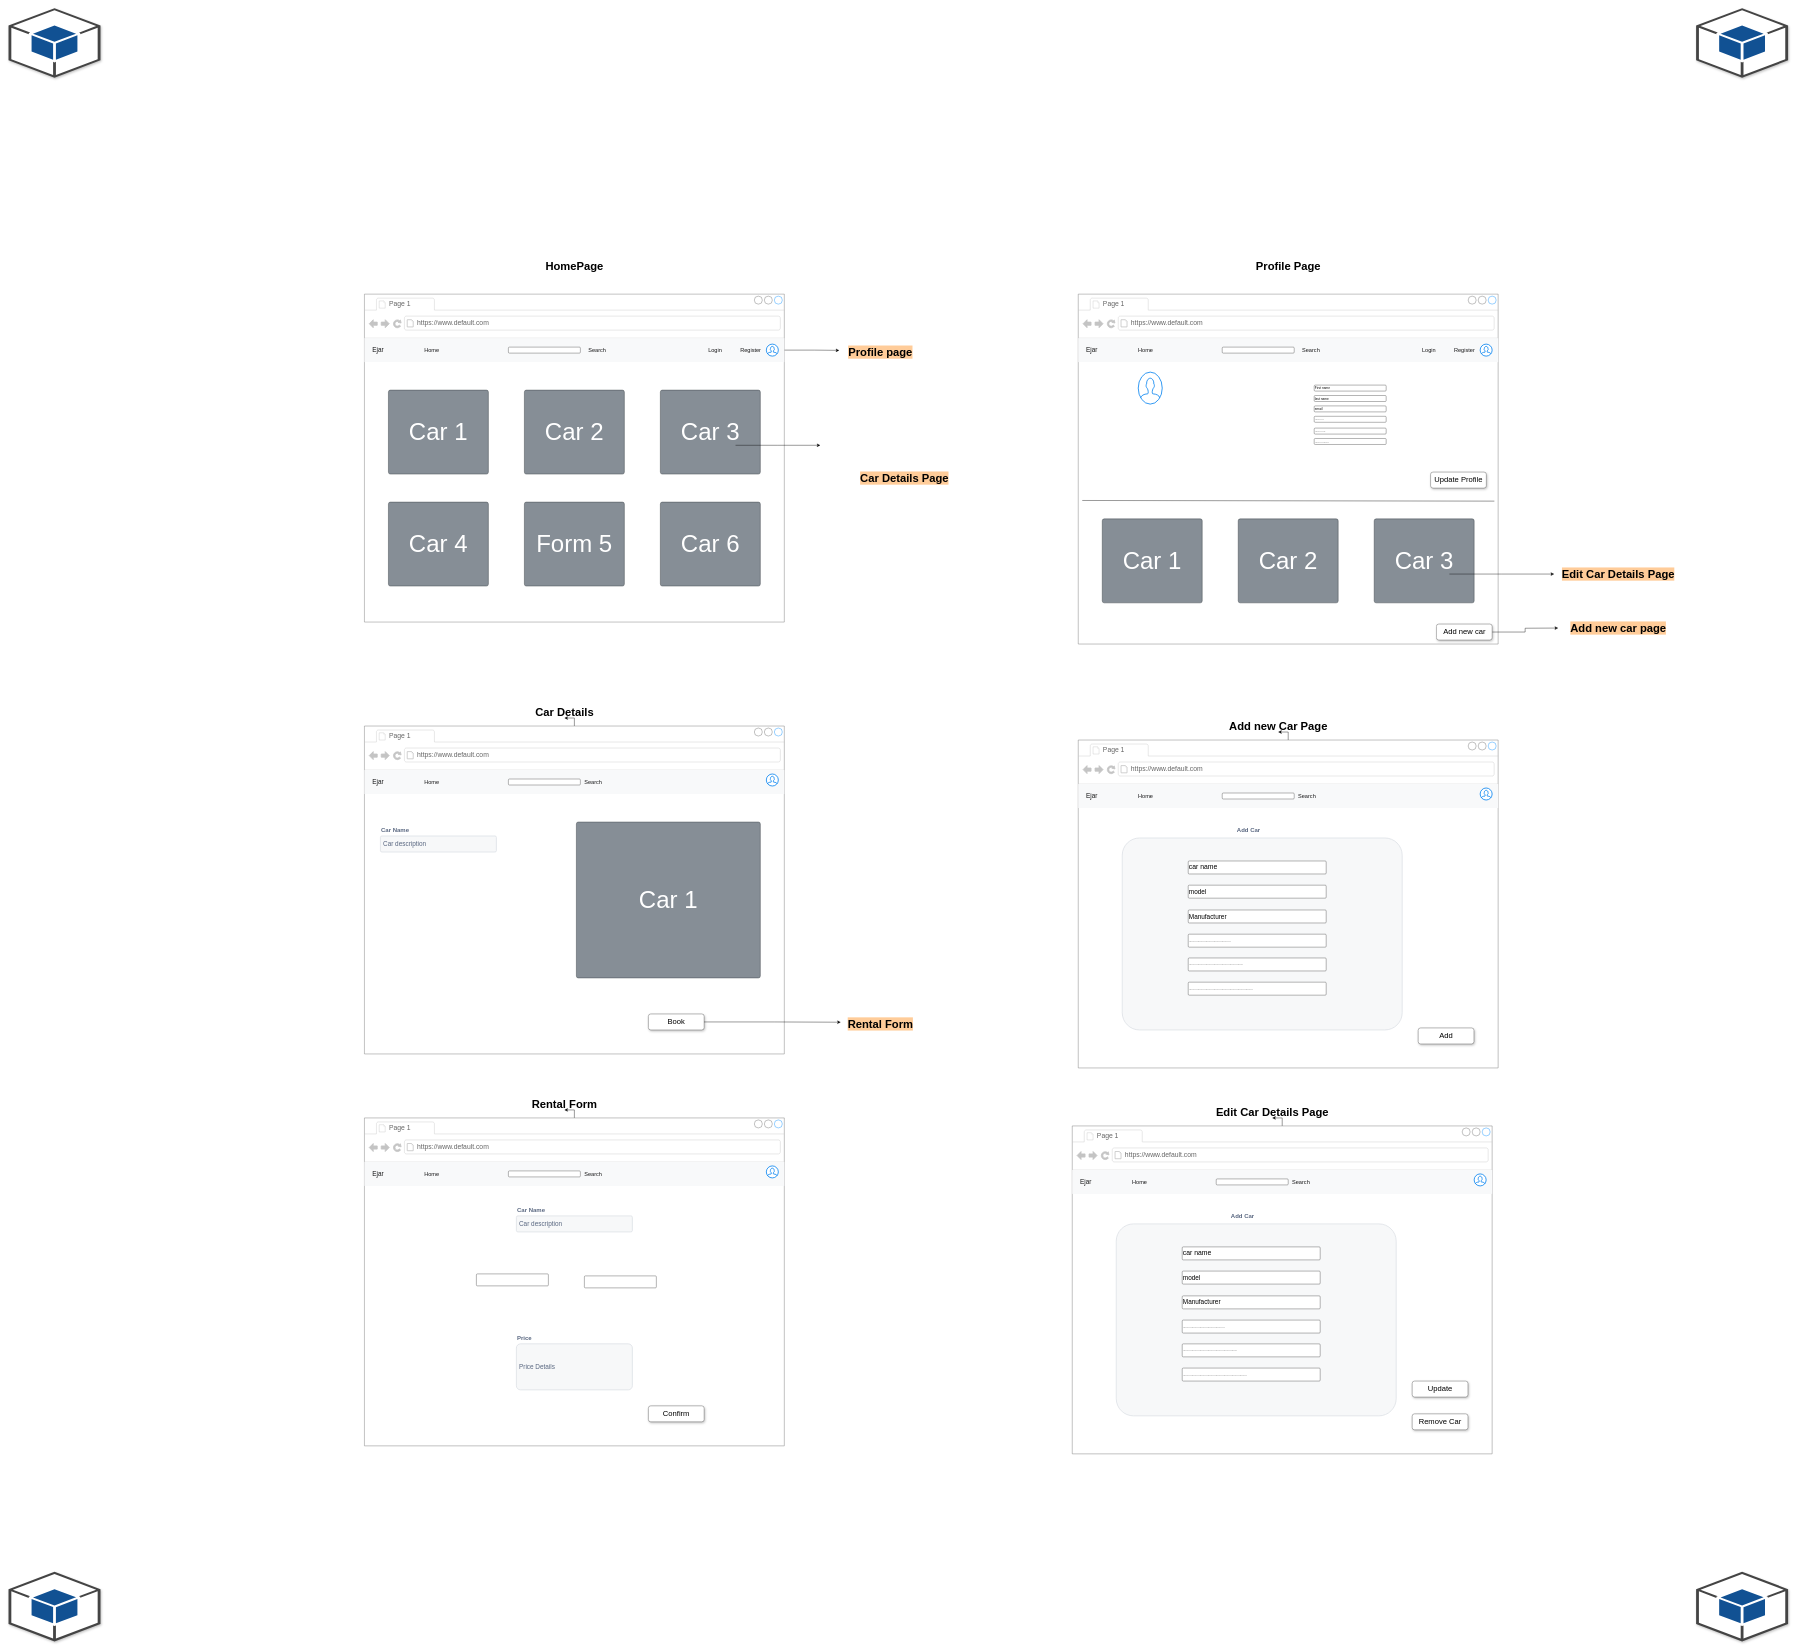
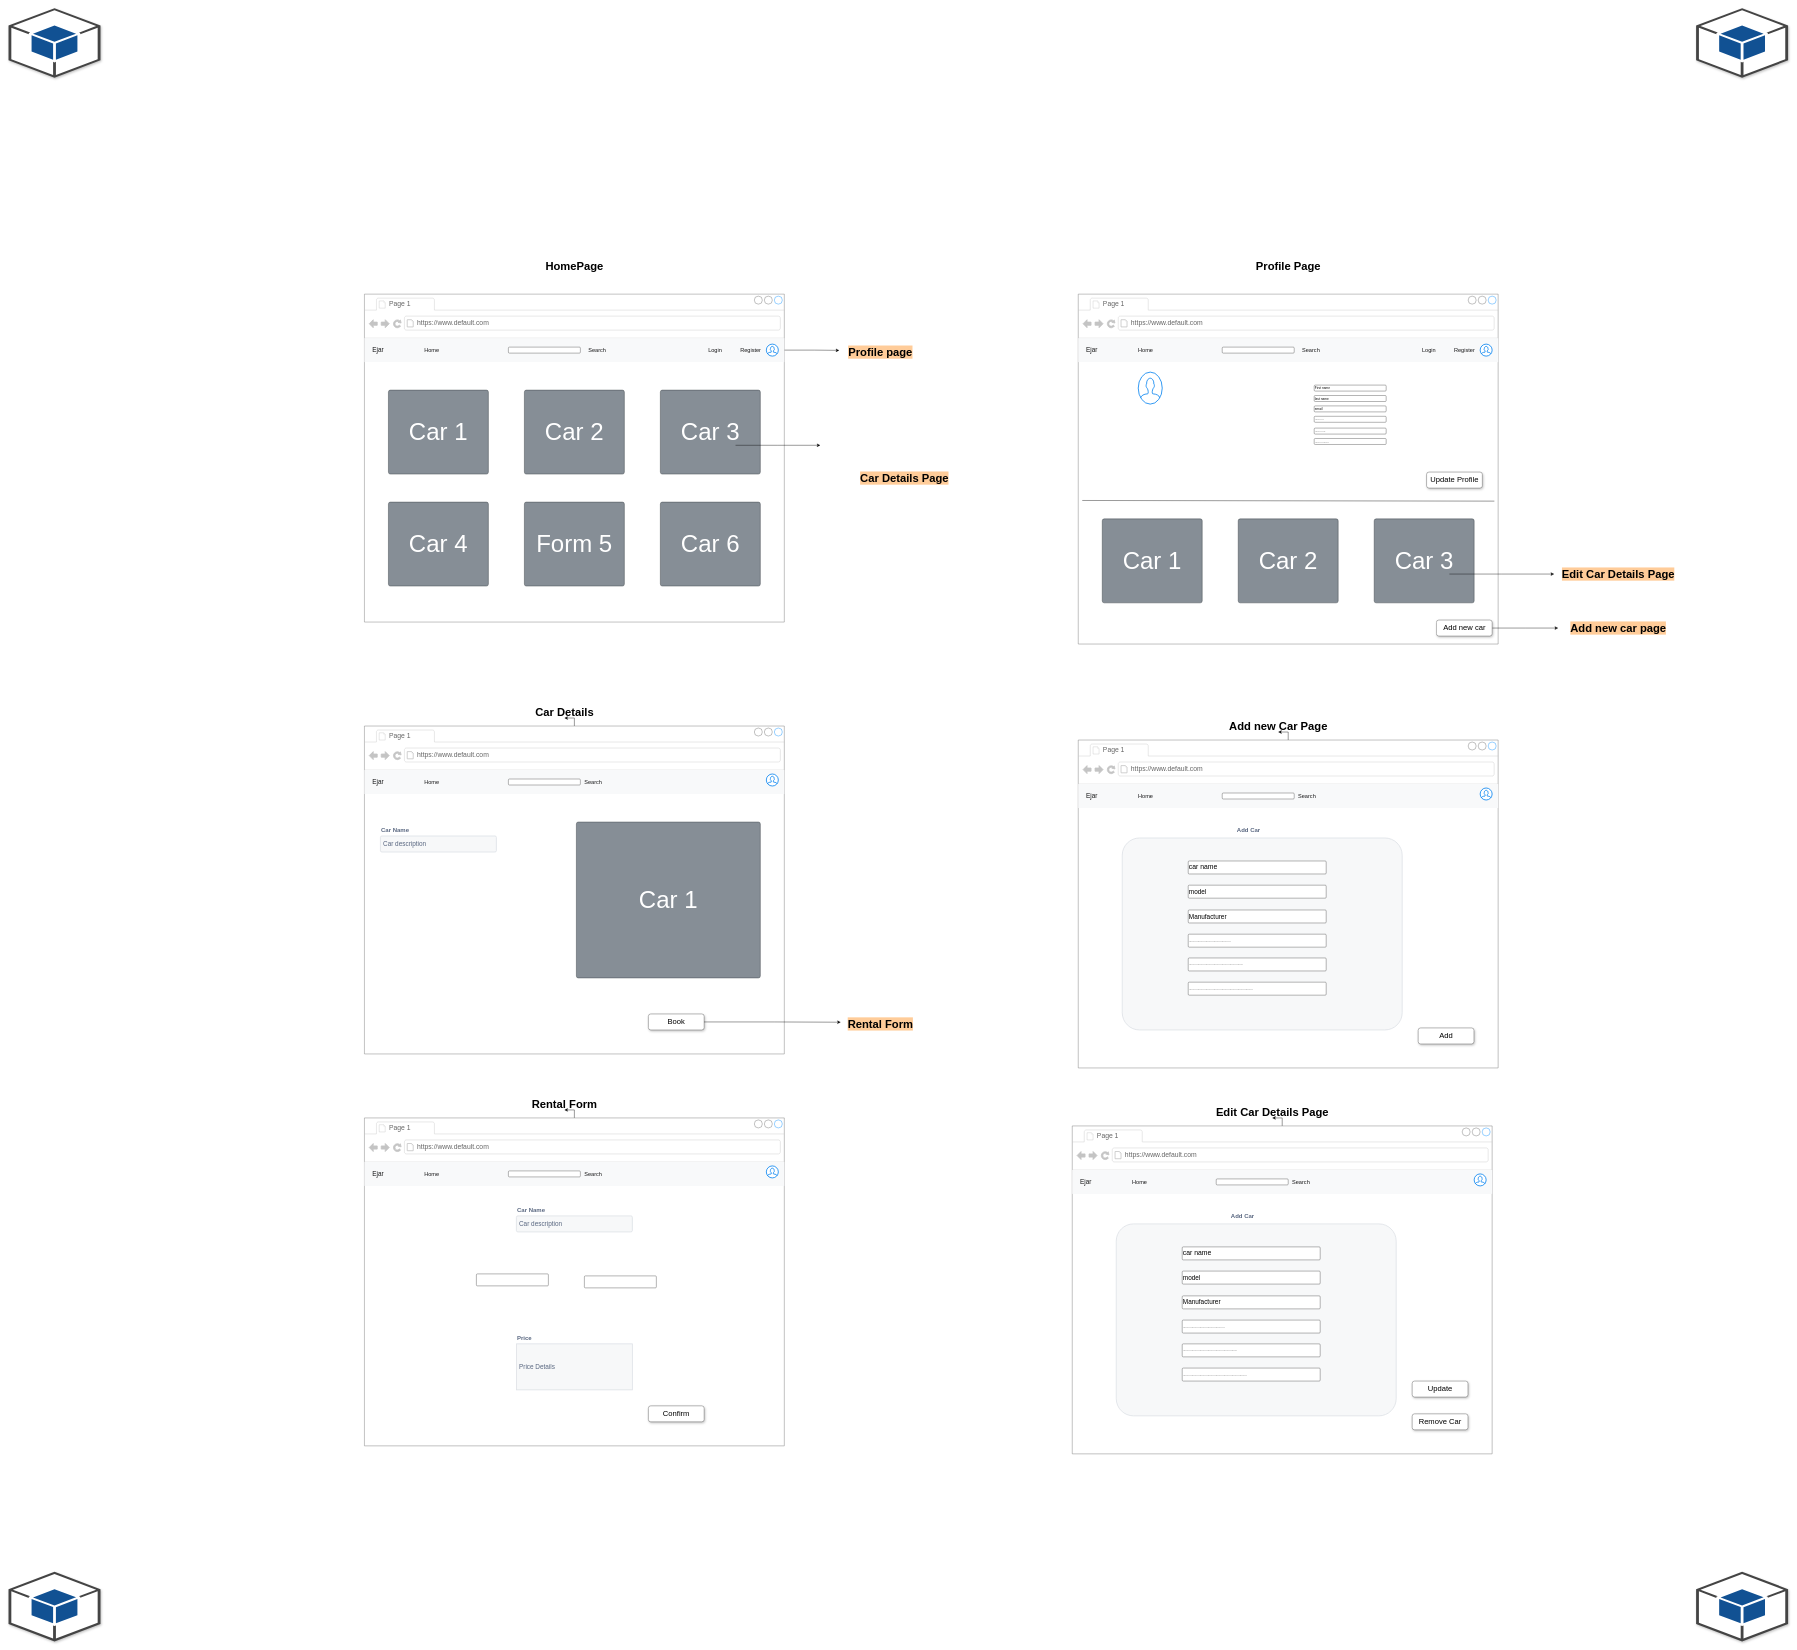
- <mxCell id="83" value="&lt;font style=&quot;font-size: 19px&quot;&gt;Update Profile&lt;/font&gt;" style="rounded=1;html=1;shadow=1;dashed=0;whiteSpace=wrap;fontSize=10;align=center;strokeColor=#4D4D4D;labelBackgroundColor=#ffffff;" vertex="1" parent="1"><mxGeometry x="3576" y="1180" width="139.5" height="40" as="geometry" /></mxCell>
+ <mxCell id="83" value="&lt;font style=&quot;font-size: 19px&quot;&gt;Update Profile&lt;/font&gt;" style="rounded=1;html=1;shadow=1;dashed=0;whiteSpace=wrap;fontSize=10;align=center;strokeColor=#4D4D4D;labelBackgroundColor=#ffffff;" vertex="1" parent="1"><mxGeometry x="3566" y="1180" width="139.5" height="40" as="geometry" /></mxCell>
- <mxCell id="91" value="&lt;font style=&quot;font-size: 19px&quot;&gt;Add new car&lt;/font&gt;" style="rounded=1;html=1;shadow=1;dashed=0;whiteSpace=wrap;fontSize=10;align=center;strokeColor=#4D4D4D;labelBackgroundColor=#ffffff;" vertex="1" parent="1"><mxGeometry x="3590.5" y="1560" width="139.5" height="40" as="geometry" /></mxCell>
+ <mxCell id="91" value="&lt;font style=&quot;font-size: 19px&quot;&gt;Add new car&lt;/font&gt;" style="rounded=1;html=1;shadow=1;dashed=0;whiteSpace=wrap;fontSize=10;align=center;strokeColor=#4D4D4D;labelBackgroundColor=#ffffff;" vertex="1" parent="1"><mxGeometry x="3590.5" y="1550" width="139.5" height="40" as="geometry" /></mxCell>
- <mxCell id="61" value="&lt;font style=&quot;font-size: 16px&quot;&gt;Price Details&lt;/font&gt;" style="rounded=1;arcSize=9;fillColor=#F7F8F9;align=left;spacingLeft=5;strokeColor=#DEE1E6;html=1;strokeWidth=2;fontColor=#596780;fontSize=12" vertex="1" parent="1"><mxGeometry x="1290" y="3360" width="290" height="115" as="geometry" /></mxCell>
+ <mxCell id="61" value="&lt;font style=&quot;font-size: 16px&quot;&gt;Price Details&lt;/font&gt;" style="arcSize=9;fillColor=#F7F8F9;align=left;spacingLeft=5;strokeColor=#DEE1E6;html=1;strokeWidth=2;fontColor=#596780;fontSize=12;rounded=0;" vertex="1" parent="1"><mxGeometry x="1290" y="3360" width="290" height="115" as="geometry" /></mxCell>
